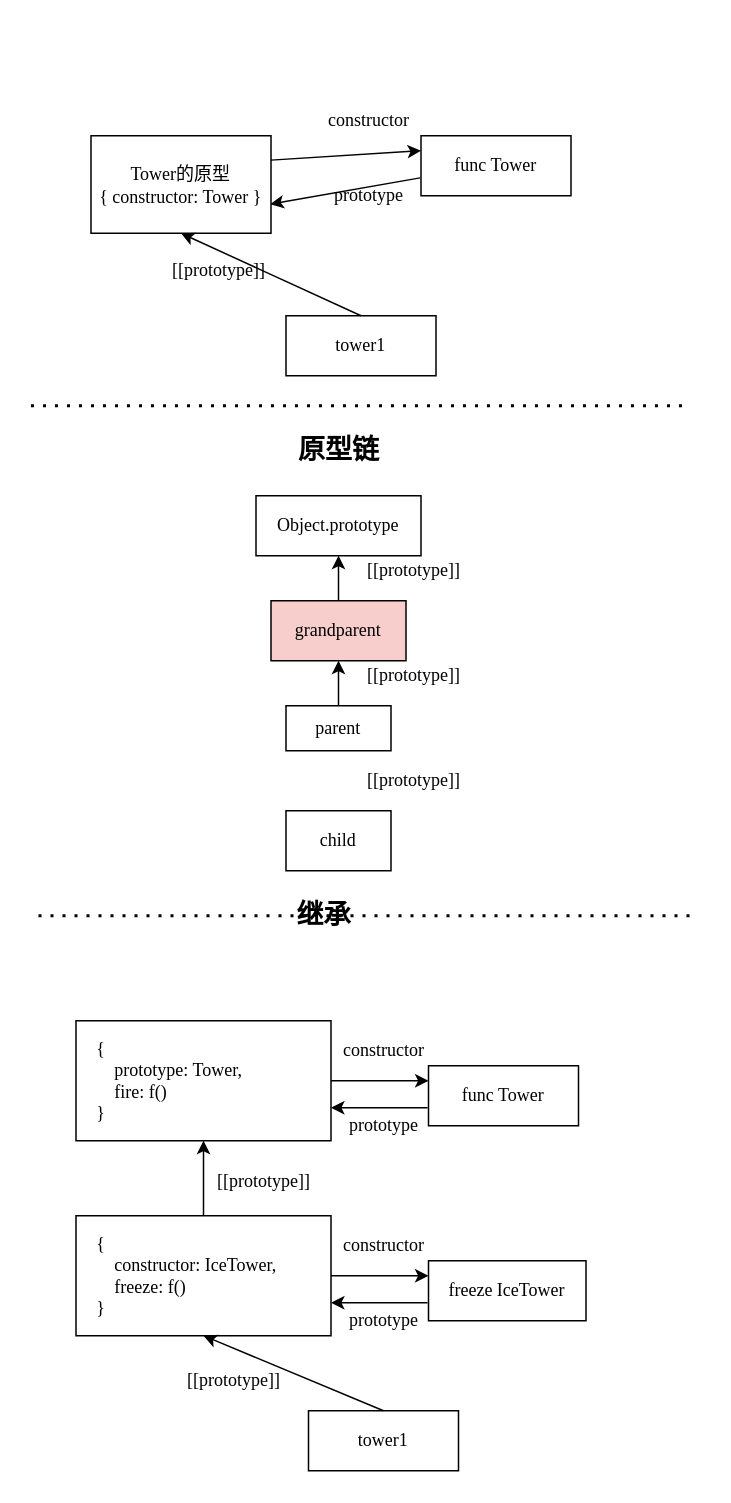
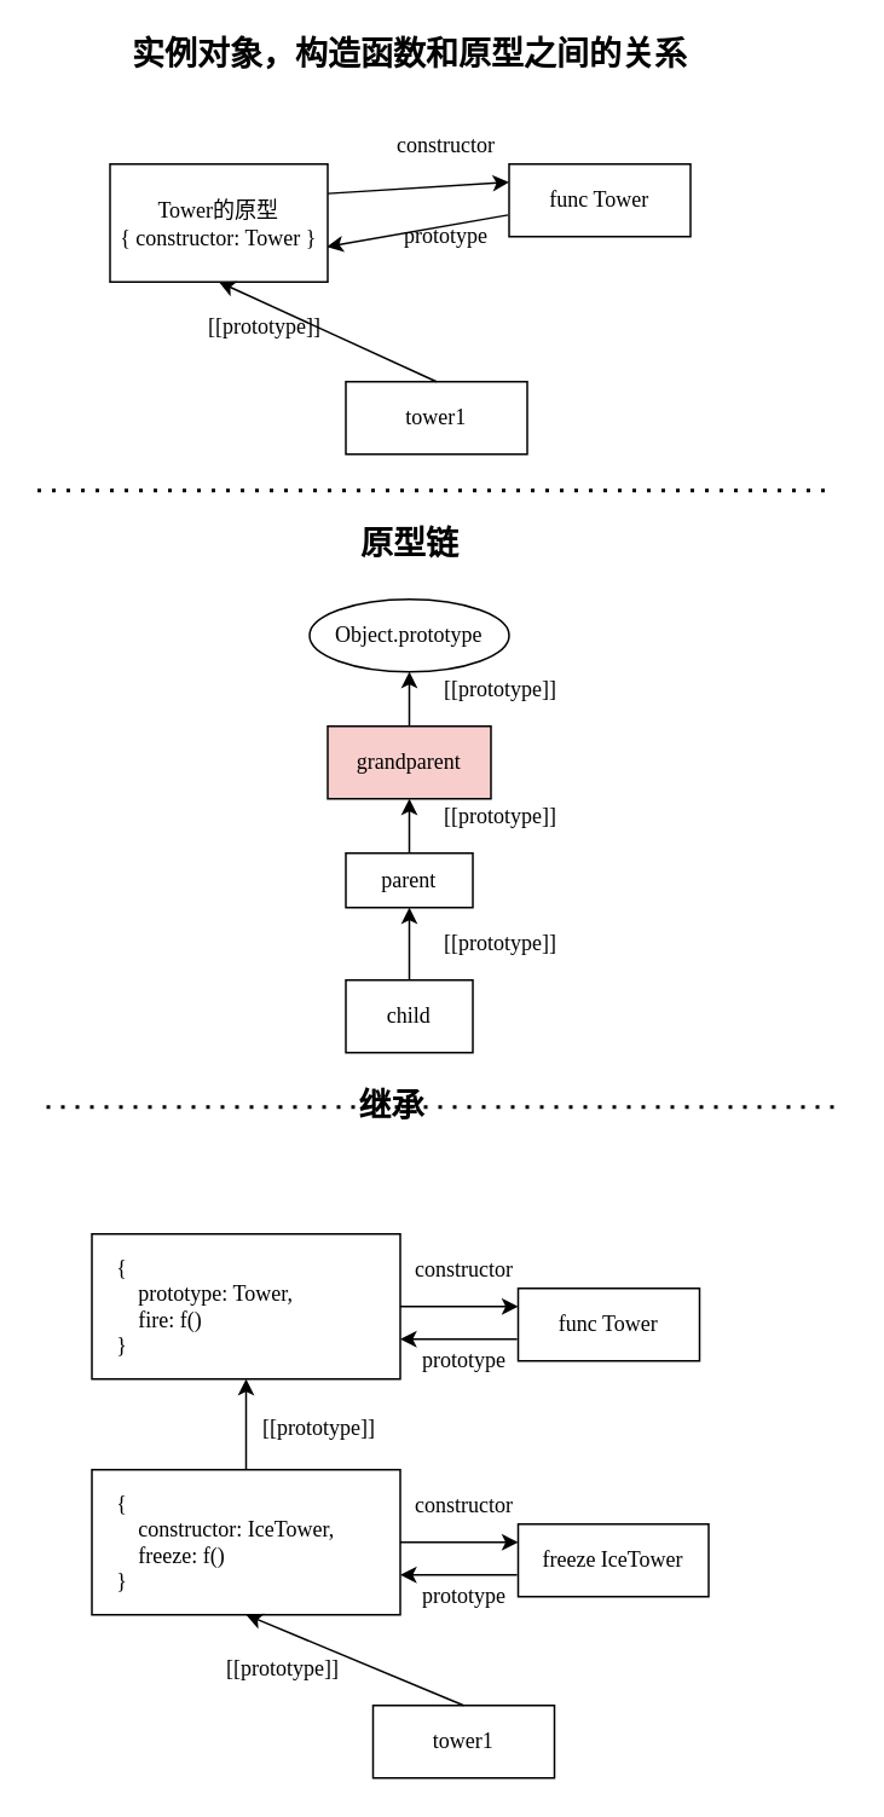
+ <mxCell id="29" value="&lt;span style=&quot;font-size: 18px&quot;&gt;&lt;b&gt;实例对象，构造函数和原型之间的关系&lt;/b&gt;&lt;/span&gt;" style="text;html=1;align=center;verticalAlign=middle;resizable=0;points=[];autosize=1;strokeColor=none;fillColor=none;fontFamily=Comic Sans MS;" vertex="1" parent="1"><mxGeometry x="65" y="20" width="320" height="20" as="geometry" /></mxCell>
- <mxCell id="26" value="&lt;font face=&quot;Comic Sans MS&quot;&gt;Object.prototype&lt;/font&gt;" style="rounded=0;whiteSpace=wrap;html=1;" vertex="1" parent="1"><mxGeometry x="170" y="330" width="110" height="40" as="geometry" /></mxCell>
+ <mxCell id="26" value="&lt;font face=&quot;Comic Sans MS&quot;&gt;Object.prototype&lt;/font&gt;" style="ellipse;whiteSpace=wrap;html=1;" vertex="1" parent="1"><mxGeometry x="170" y="330" width="110" height="40" as="geometry" /></mxCell>
+ <mxCell id="17" style="edgeStyle=none;html=1;entryX=0.5;entryY=1;entryDx=0;entryDy=0;fontFamily=Comic Sans MS;" edge="1" parent="1" source="18" target="20"><mxGeometry relative="1" as="geometry" /></mxCell>
